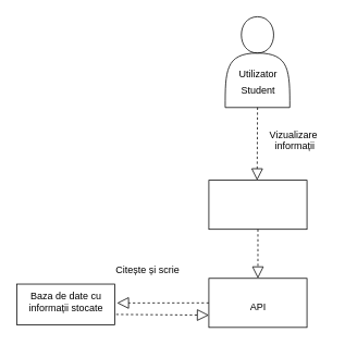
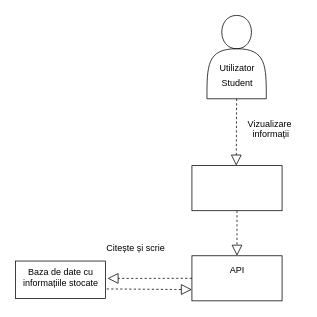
- <mxCell id="12" value="API" style="text;html=1;resizable=0;autosize=1;align=center;verticalAlign=middle;points=[];fillColor=none;strokeColor=none;rounded=0;" vertex="1" parent="1"><mxGeometry x="300" y="365" width="30" height="20" as="geometry" /></mxCell>
+ <mxCell id="12" value="API" style="text;html=1;resizable=0;autosize=1;align=center;verticalAlign=middle;points=[];fillColor=none;strokeColor=none;rounded=0;" vertex="1" parent="1"><mxGeometry x="300" y="350" width="30" height="20" as="geometry" /></mxCell>
- <mxCell id="6" value="informații stocate" style="text;html=1;resizable=0;autosize=1;align=center;verticalAlign=middle;points=[];fillColor=none;strokeColor=none;rounded=0;" vertex="1" parent="1"><mxGeometry x="20" y="367" width="120" height="20" as="geometry" /></mxCell>
+ <mxCell id="6" value="informațiile stocate" style="text;html=1;resizable=0;autosize=1;align=center;verticalAlign=middle;points=[];fillColor=none;strokeColor=none;rounded=0;" vertex="1" parent="1"><mxGeometry x="20" y="367" width="120" height="20" as="geometry" /></mxCell>
